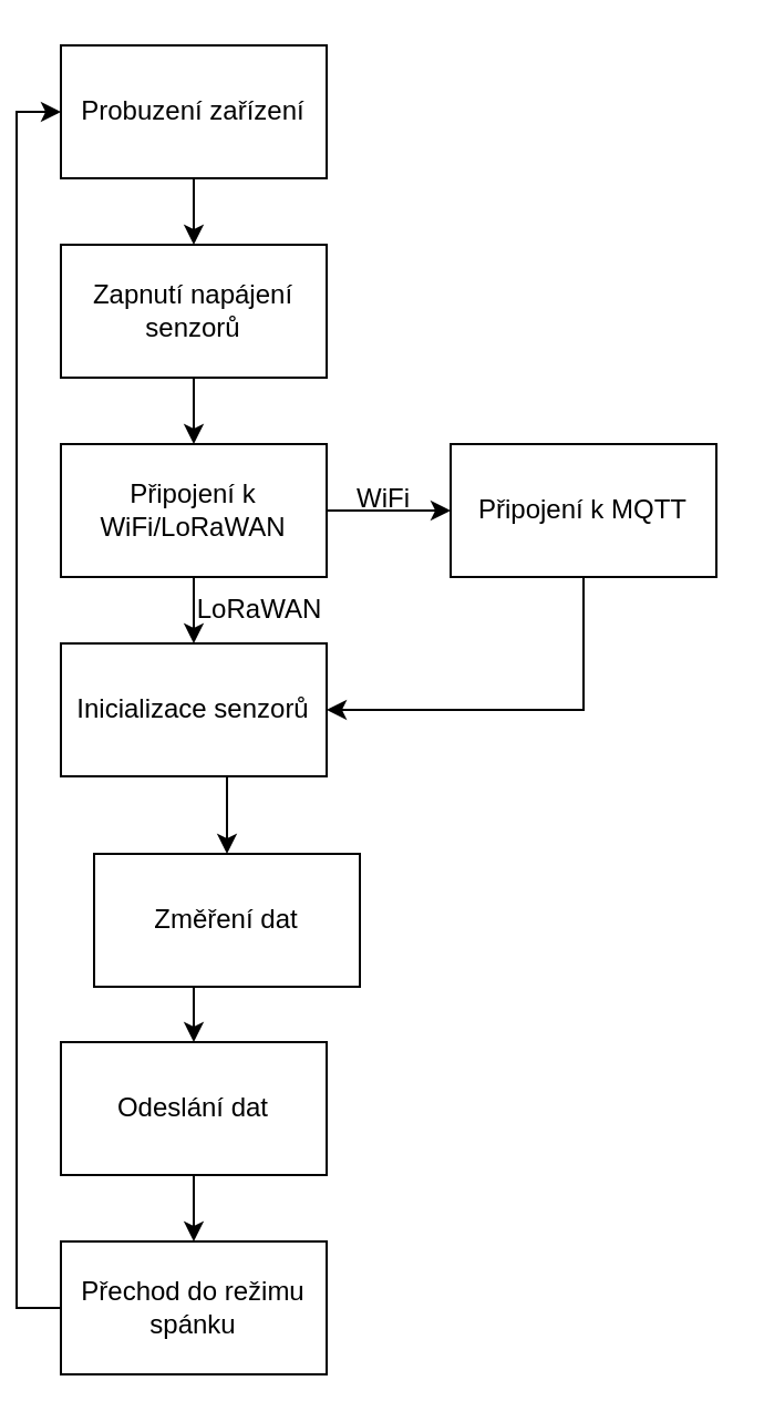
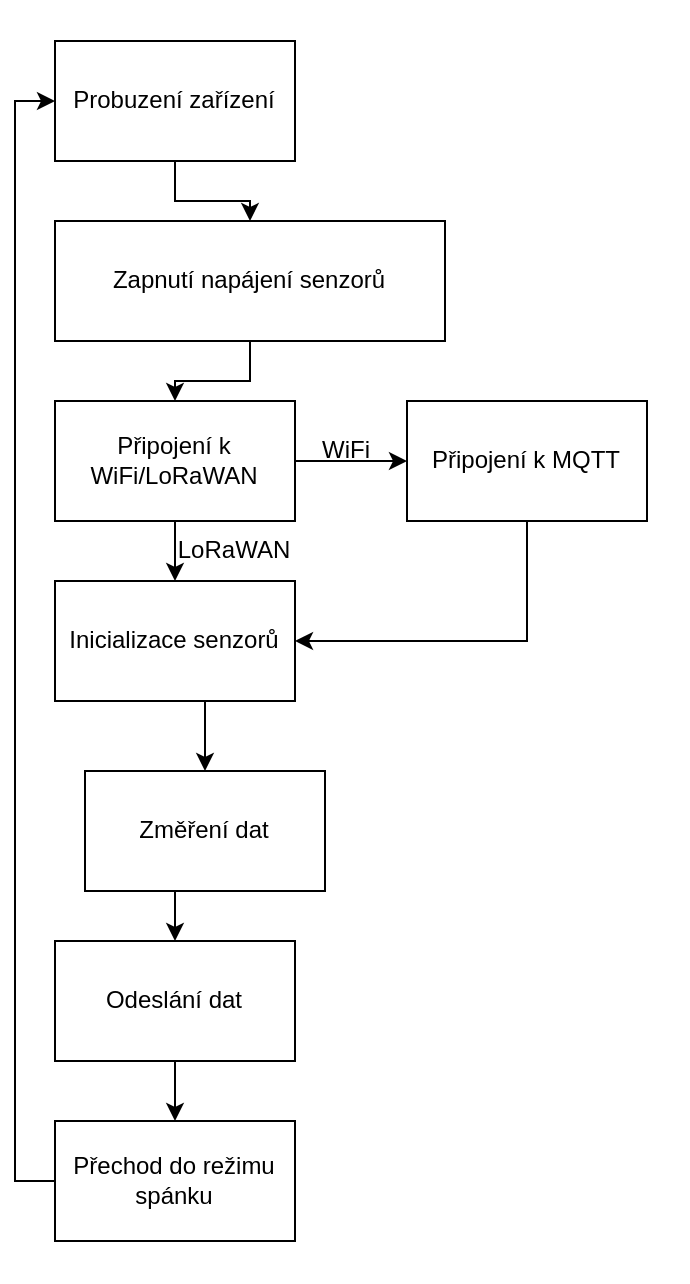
- <mxCell id="5" value="Zapnutí napájení senzorů" style="rounded=0;whiteSpace=wrap;html=1;" vertex="1" parent="1"><mxGeometry x="20" y="110" width="120" height="60" as="geometry" /></mxCell>
+ <mxCell id="5" value="Zapnutí napájení senzorů" style="rounded=0;whiteSpace=wrap;html=1;" vertex="1" parent="1"><mxGeometry x="20" y="110" width="195" height="60" as="geometry" /></mxCell>
